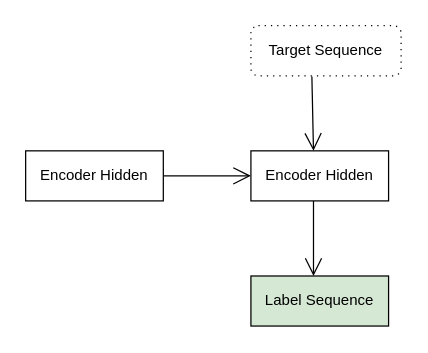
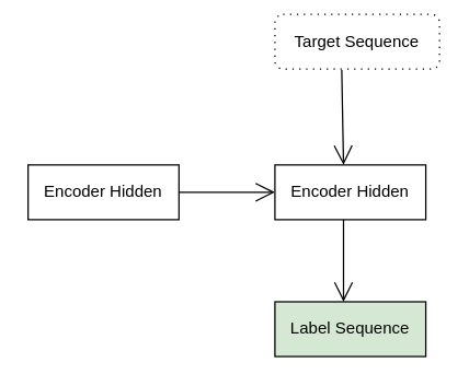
- <mxCell id="3" value="Target Sequence" style="shape=ext;rounded=1;html=1;whiteSpace=wrap;dashed=1;dashPattern=1 4;" vertex="1" parent="1"><mxGeometry x="200" y="20" width="120" height="40" as="geometry" /></mxCell>
+ <mxCell id="3" value="Target Sequence" style="shape=ext;rounded=1;html=1;whiteSpace=wrap;dashed=1;dashPattern=1 4;" vertex="1" parent="1"><mxGeometry x="200" y="10" width="120" height="40" as="geometry" /></mxCell>
